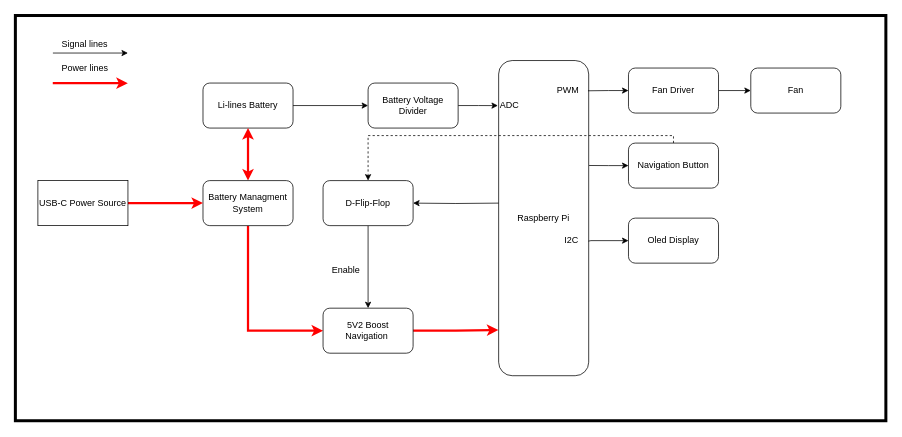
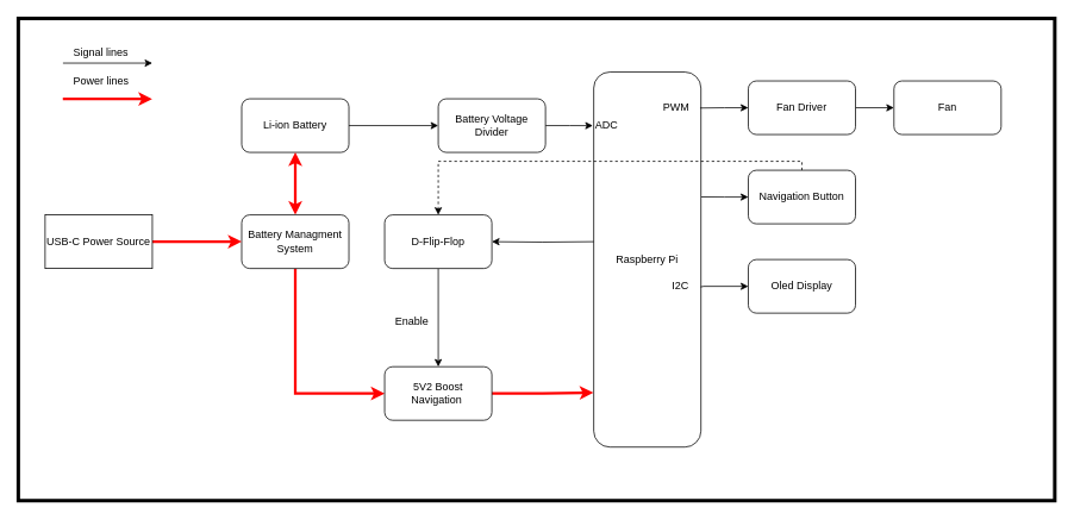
- <mxCell id="4" value="Li-lines Battery" style="rounded=1;whiteSpace=wrap;html=1;" parent="1" vertex="1"><mxGeometry x="270" y="110" width="120" height="60" as="geometry" /></mxCell>
+ <mxCell id="4" value="Li-ion Battery" style="rounded=1;whiteSpace=wrap;html=1;" parent="1" vertex="1"><mxGeometry x="270" y="110" width="120" height="60" as="geometry" /></mxCell>
